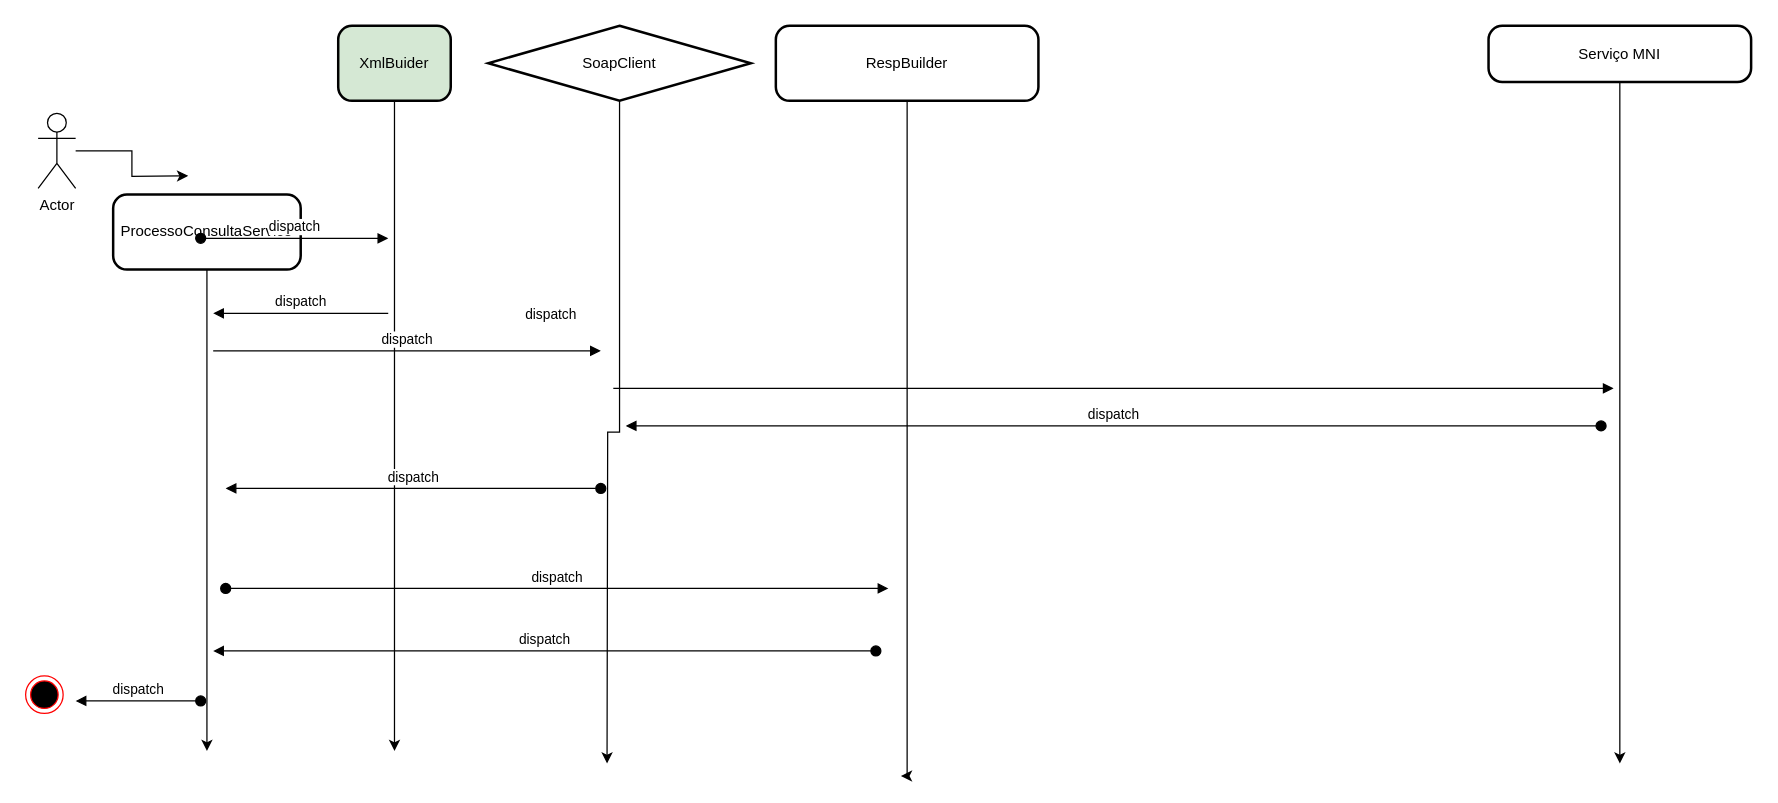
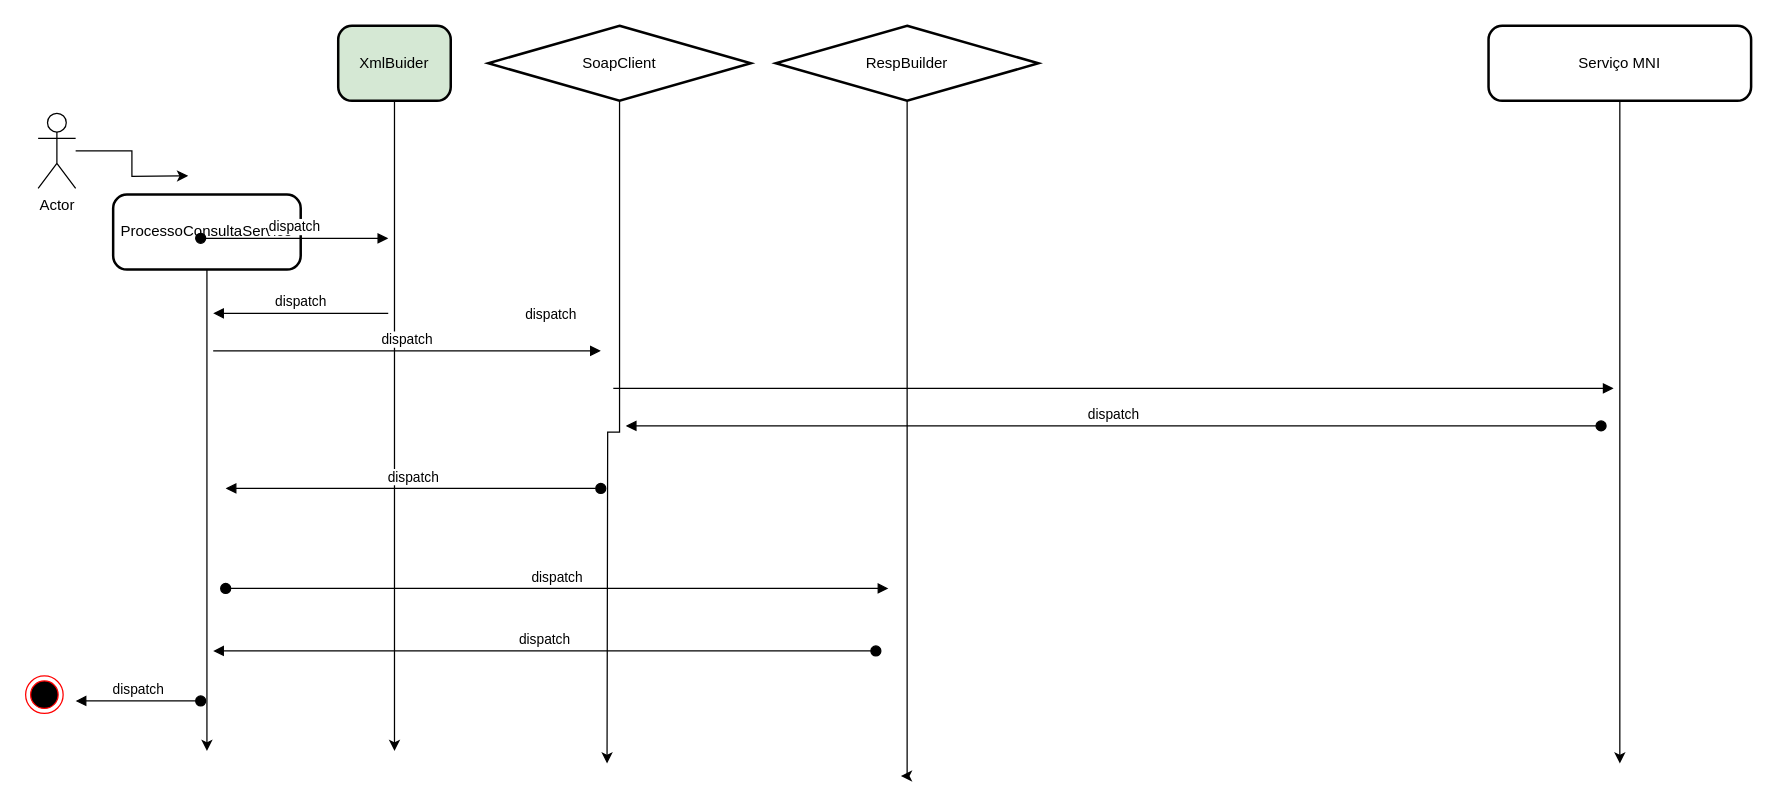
- <mxCell id="11" value="Serviço MNI" style="rounded=1;whiteSpace=wrap;html=1;absoluteArcSize=1;arcSize=22;strokeWidth=2;" vertex="1" parent="1"><mxGeometry x="1190" y="20" width="210" height="45" as="geometry" /></mxCell>
+ <mxCell id="11" value="Serviço MNI" style="rounded=1;whiteSpace=wrap;html=1;absoluteArcSize=1;arcSize=22;strokeWidth=2;" vertex="1" parent="1"><mxGeometry x="1190" y="20" width="210" height="60" as="geometry" /></mxCell>
- <mxCell id="13" value="RespBuilder" style="rounded=1;whiteSpace=wrap;html=1;absoluteArcSize=1;arcSize=22;strokeWidth=2;" vertex="1" parent="1"><mxGeometry x="620" y="20" width="210" height="60" as="geometry" /></mxCell>
+ <mxCell id="13" value="RespBuilder" style="rhombus;whiteSpace=wrap;html=1;absoluteArcSize=1;arcSize=22;strokeWidth=2;" vertex="1" parent="1"><mxGeometry x="620" y="20" width="210" height="60" as="geometry" /></mxCell>
